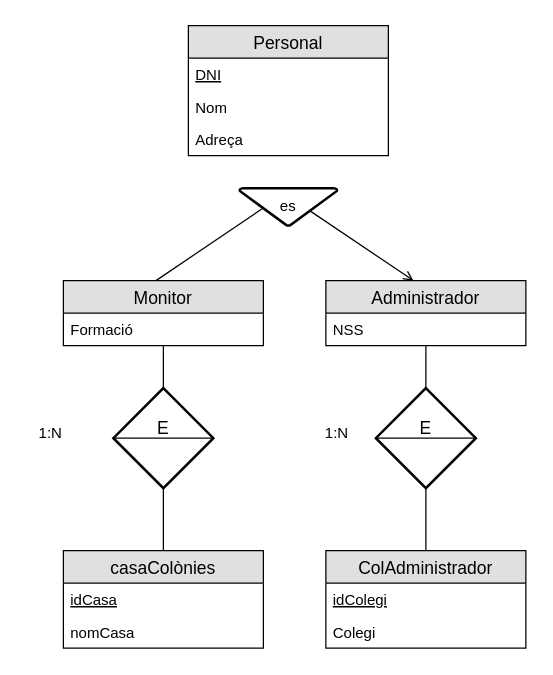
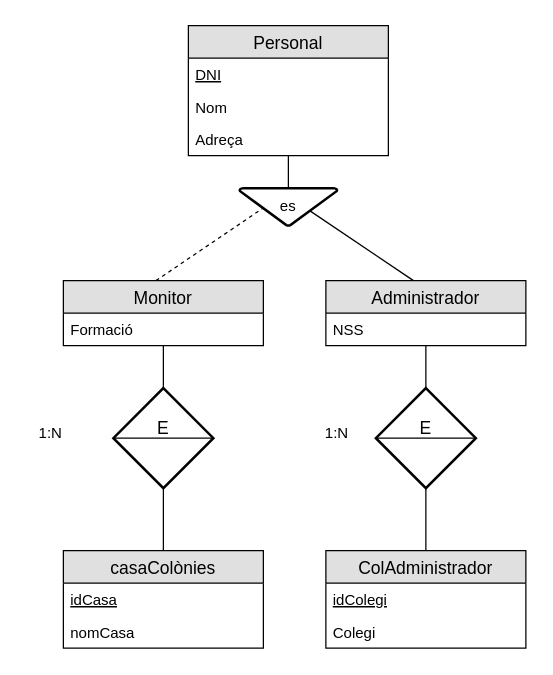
+ <mxCell id="9" value="" style="endArrow=none;html=1;strokeColor=#000000;exitX=0.5;exitY=0;exitDx=0;exitDy=0;exitPerimeter=0;" parent="1" source="6" target="2" edge="1"><mxGeometry width="50" height="50" relative="1" as="geometry"><mxPoint x="230" y="180" as="sourcePoint" /><mxPoint x="240" y="160" as="targetPoint" /></mxGeometry></mxCell>
- <mxCell id="12" value="" style="endArrow=none;html=1;strokeColor=#000000;entryX=0.231;entryY=0.55;entryDx=0;entryDy=0;entryPerimeter=0;exitX=0.463;exitY=0;exitDx=0;exitDy=0;exitPerimeter=0;" parent="1" source="7" target="6" edge="1"><mxGeometry width="50" height="50" relative="1" as="geometry"><mxPoint x="141" y="215" as="sourcePoint" /><mxPoint x="191" y="165" as="targetPoint" /></mxGeometry></mxCell>
+ <mxCell id="12" value="" style="endArrow=none;html=1;strokeColor=#000000;entryX=0.231;entryY=0.55;entryDx=0;entryDy=0;entryPerimeter=0;exitX=0.463;exitY=0;exitDx=0;exitDy=0;exitPerimeter=0;dashed=1;" parent="1" source="7" target="6" edge="1"><mxGeometry width="50" height="50" relative="1" as="geometry"><mxPoint x="141" y="215" as="sourcePoint" /><mxPoint x="191" y="165" as="targetPoint" /></mxGeometry></mxCell>
- <mxCell id="13" value="" style="endArrow=open;html=1;strokeColor=#000000;entryX=0.438;entryY=0;entryDx=0;entryDy=0;entryPerimeter=0;exitX=0.718;exitY=0.6;exitDx=0;exitDy=0;exitPerimeter=0;" parent="1" source="6" target="10" edge="1"><mxGeometry width="50" height="50" relative="1" as="geometry"><mxPoint x="240" y="174" as="sourcePoint" /><mxPoint x="340.018" y="150" as="targetPoint" /></mxGeometry></mxCell>
+ <mxCell id="13" value="" style="endArrow=none;html=1;strokeColor=#000000;entryX=0.438;entryY=0;entryDx=0;entryDy=0;entryPerimeter=0;exitX=0.718;exitY=0.6;exitDx=0;exitDy=0;exitPerimeter=0;" parent="1" source="6" target="10" edge="1"><mxGeometry width="50" height="50" relative="1" as="geometry"><mxPoint x="240" y="174" as="sourcePoint" /><mxPoint x="340.018" y="150" as="targetPoint" /></mxGeometry></mxCell>
